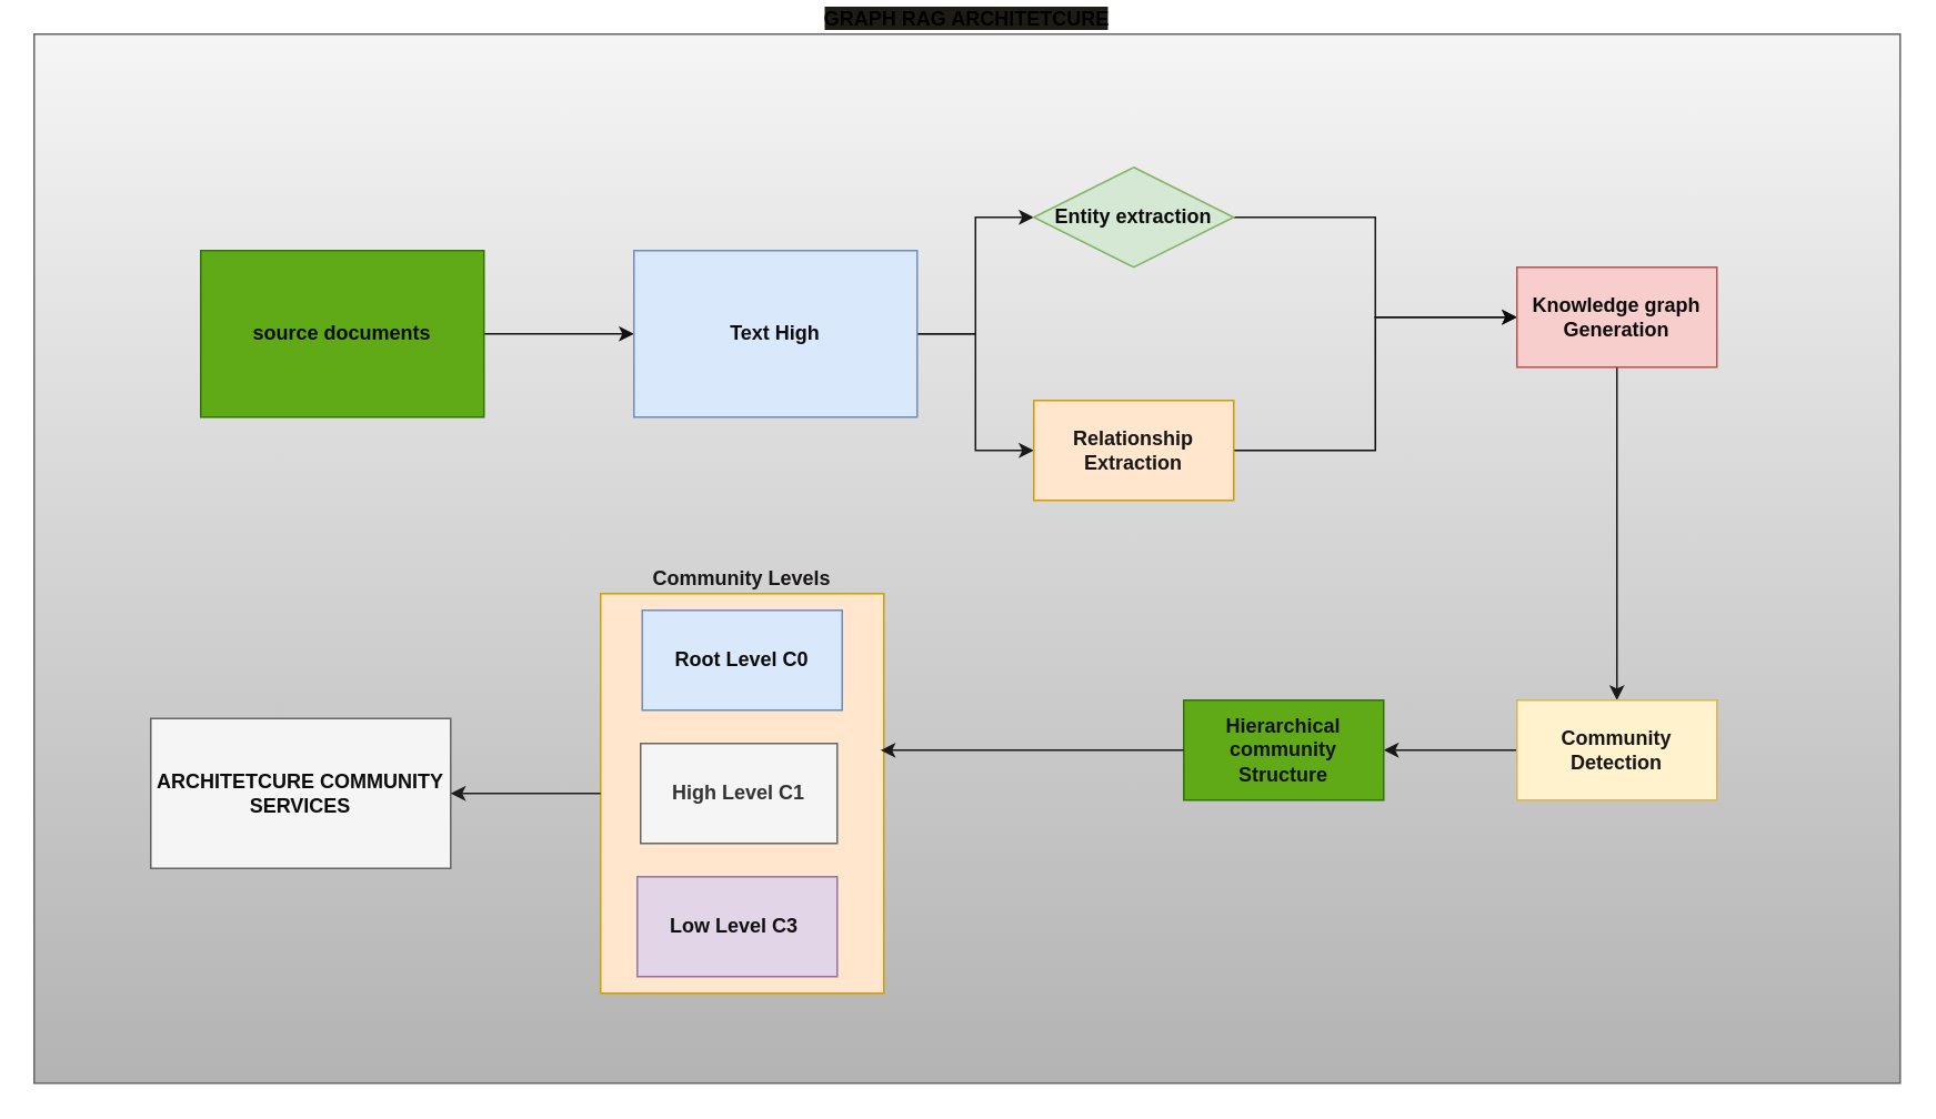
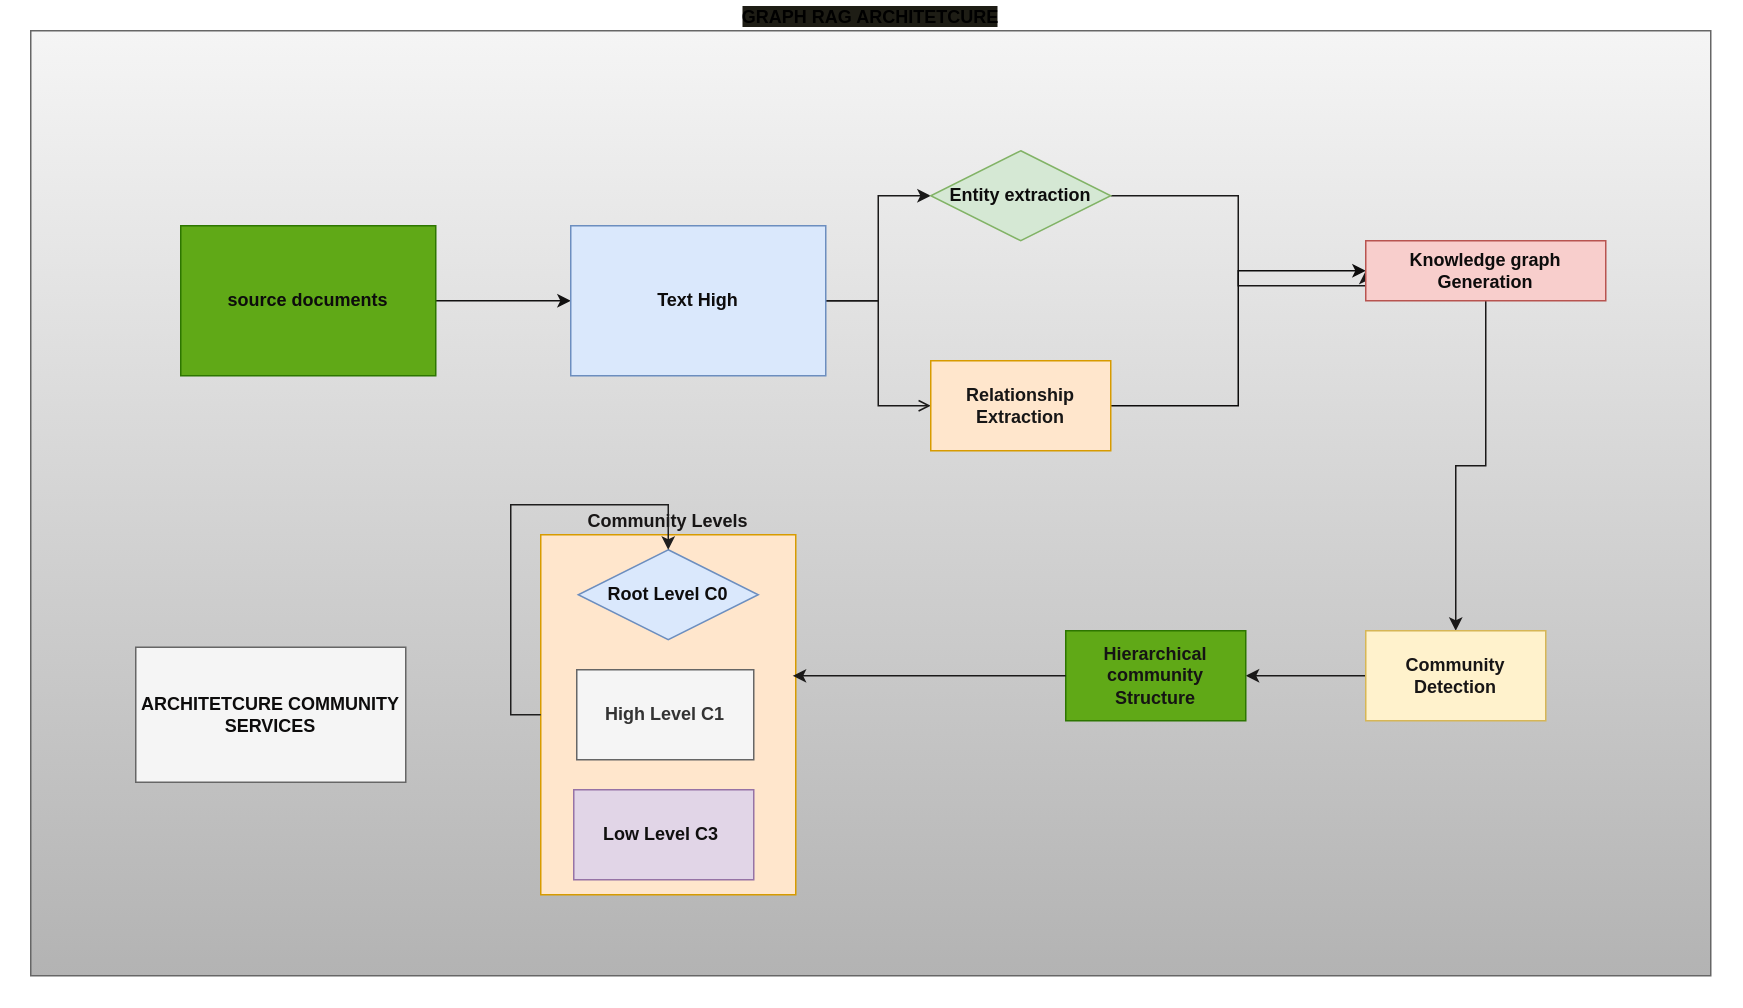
- <mxCell id="13" value="&lt;b&gt;&lt;font color=&quot;#0d0c0c&quot;&gt;Knowledge graph Generation&lt;/font&gt;&lt;/b&gt;" style="rounded=0;whiteSpace=wrap;html=1;fillColor=#f8cecc;strokeColor=#b85450;" vertex="1" parent="1"><mxGeometry x="910" y="160" width="120" height="60" as="geometry" /></mxCell>
+ <mxCell id="13" value="&lt;b&gt;&lt;font color=&quot;#0d0c0c&quot;&gt;Knowledge graph Generation&lt;/font&gt;&lt;/b&gt;" style="rounded=0;whiteSpace=wrap;html=1;fillColor=#f8cecc;strokeColor=#b85450;" vertex="1" parent="1"><mxGeometry x="910" y="160" width="160" height="40" as="geometry" /></mxCell>
- <mxCell id="5" style="edgeStyle=orthogonalEdgeStyle;rounded=0;orthogonalLoop=1;jettySize=auto;html=1;exitX=1;exitY=0.5;exitDx=0;exitDy=0;entryX=0;entryY=0.5;entryDx=0;entryDy=0;strokeColor=#1a1919;" edge="1" parent="1" source="7" target="11"><mxGeometry relative="1" as="geometry" /></mxCell>
+ <mxCell id="5" style="edgeStyle=orthogonalEdgeStyle;rounded=0;orthogonalLoop=1;jettySize=auto;html=1;exitX=1;exitY=0.5;exitDx=0;exitDy=0;entryX=0;entryY=0.5;entryDx=0;entryDy=0;strokeColor=#1a1919;endArrow=open;" edge="1" parent="1" source="7" target="11"><mxGeometry relative="1" as="geometry" /></mxCell>
- <mxCell id="19" value="&lt;b&gt;&lt;font color=&quot;#0d0c0c&quot;&gt;Root Level C0&lt;/font&gt;&lt;/b&gt;" style="rounded=0;whiteSpace=wrap;html=1;fillColor=#dae8fc;strokeColor=#6c8ebf;" vertex="1" parent="17"><mxGeometry x="25" y="10" width="120" height="60" as="geometry" /></mxCell>
+ <mxCell id="19" value="&lt;b&gt;&lt;font color=&quot;#0d0c0c&quot;&gt;Root Level C0&lt;/font&gt;&lt;/b&gt;" style="rhombus;whiteSpace=wrap;html=1;fillColor=#dae8fc;strokeColor=#6c8ebf;" vertex="1" parent="17"><mxGeometry x="25" y="10" width="120" height="60" as="geometry" /></mxCell>
- <mxCell id="24" style="edgeStyle=orthogonalEdgeStyle;rounded=0;orthogonalLoop=1;jettySize=auto;html=1;exitX=0;exitY=0.5;exitDx=0;exitDy=0;entryX=1;entryY=0.5;entryDx=0;entryDy=0;strokeColor=#1f1e1e;" edge="1" parent="1" source="18" target="23"><mxGeometry relative="1" as="geometry" /></mxCell>
+ <mxCell id="24" style="edgeStyle=orthogonalEdgeStyle;rounded=0;orthogonalLoop=1;jettySize=auto;html=1;exitX=0;exitY=0.5;exitDx=0;exitDy=0;strokeColor=#1f1e1e;" edge="1" parent="1" source="18" target="19"><mxGeometry relative="1" as="geometry" /></mxCell>
